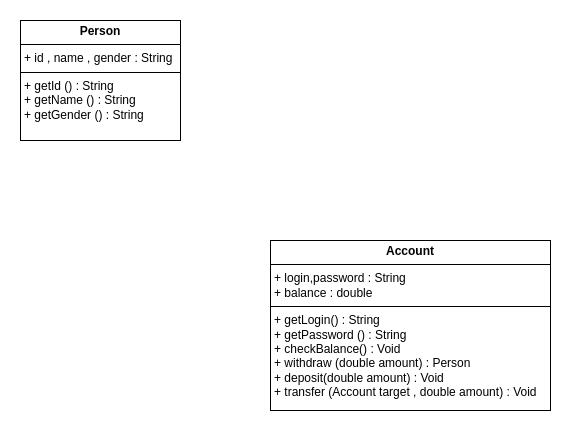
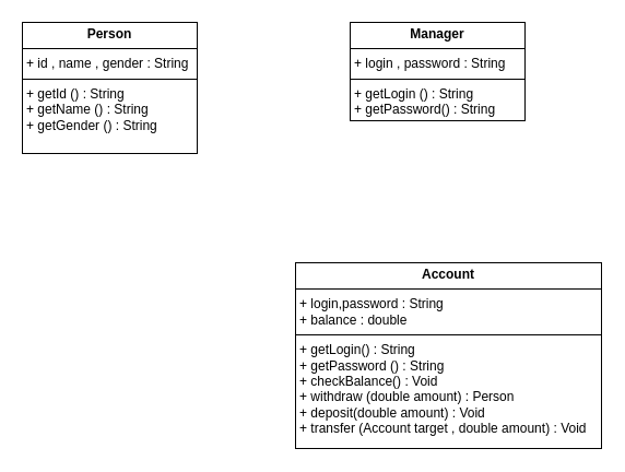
+ <mxCell id="3" value="&lt;p style=&quot;margin:0px;margin-top:4px;text-align:center;&quot;&gt;&lt;b&gt;Manager&lt;/b&gt;&lt;/p&gt;&lt;hr size=&quot;1&quot; style=&quot;border-style:solid;&quot;&gt;&lt;p style=&quot;margin:0px;margin-left:4px;&quot;&gt;+ login , password : String&lt;/p&gt;&lt;hr size=&quot;1&quot; style=&quot;border-style:solid;&quot;&gt;&lt;p style=&quot;margin:0px;margin-left:4px;&quot;&gt;+ getLogin () : String&lt;/p&gt;&lt;p style=&quot;margin:0px;margin-left:4px;&quot;&gt;+ getPassword() : String&lt;/p&gt;" style="verticalAlign=top;align=left;overflow=fill;html=1;whiteSpace=wrap;" vertex="1" parent="1"><mxGeometry x="320" y="20" width="160" height="90" as="geometry" /></mxCell>
